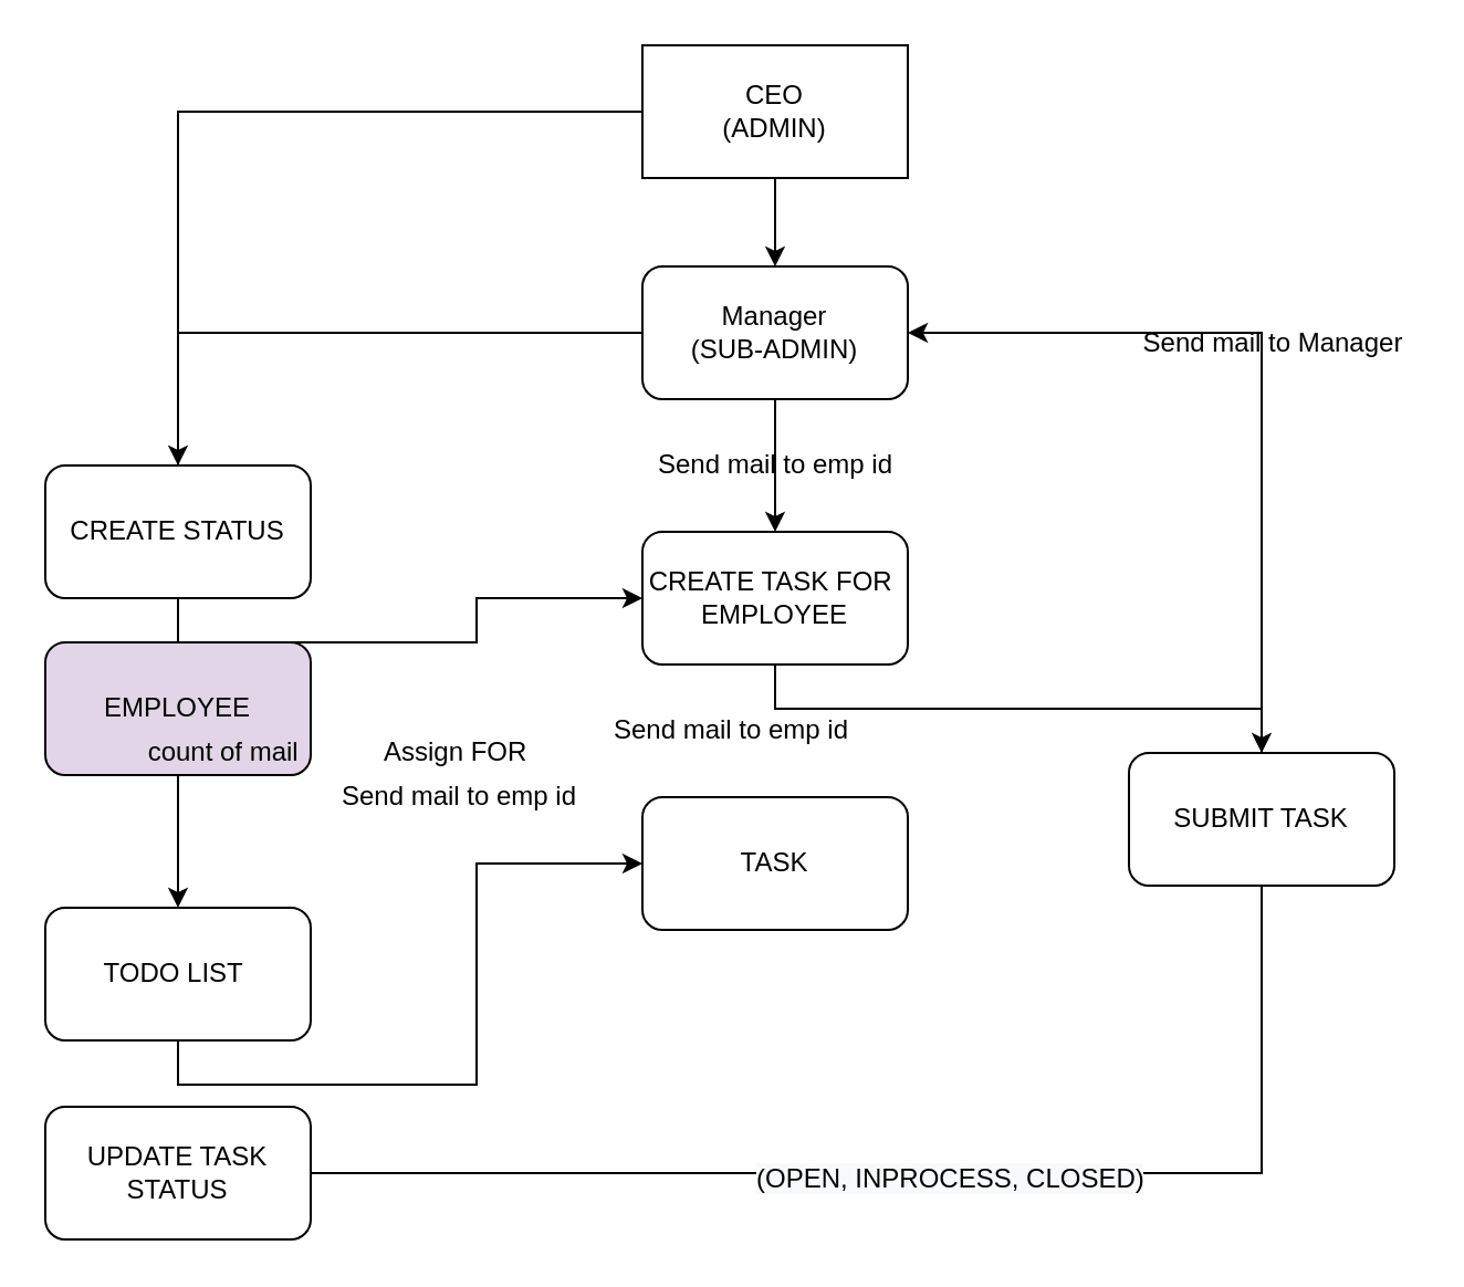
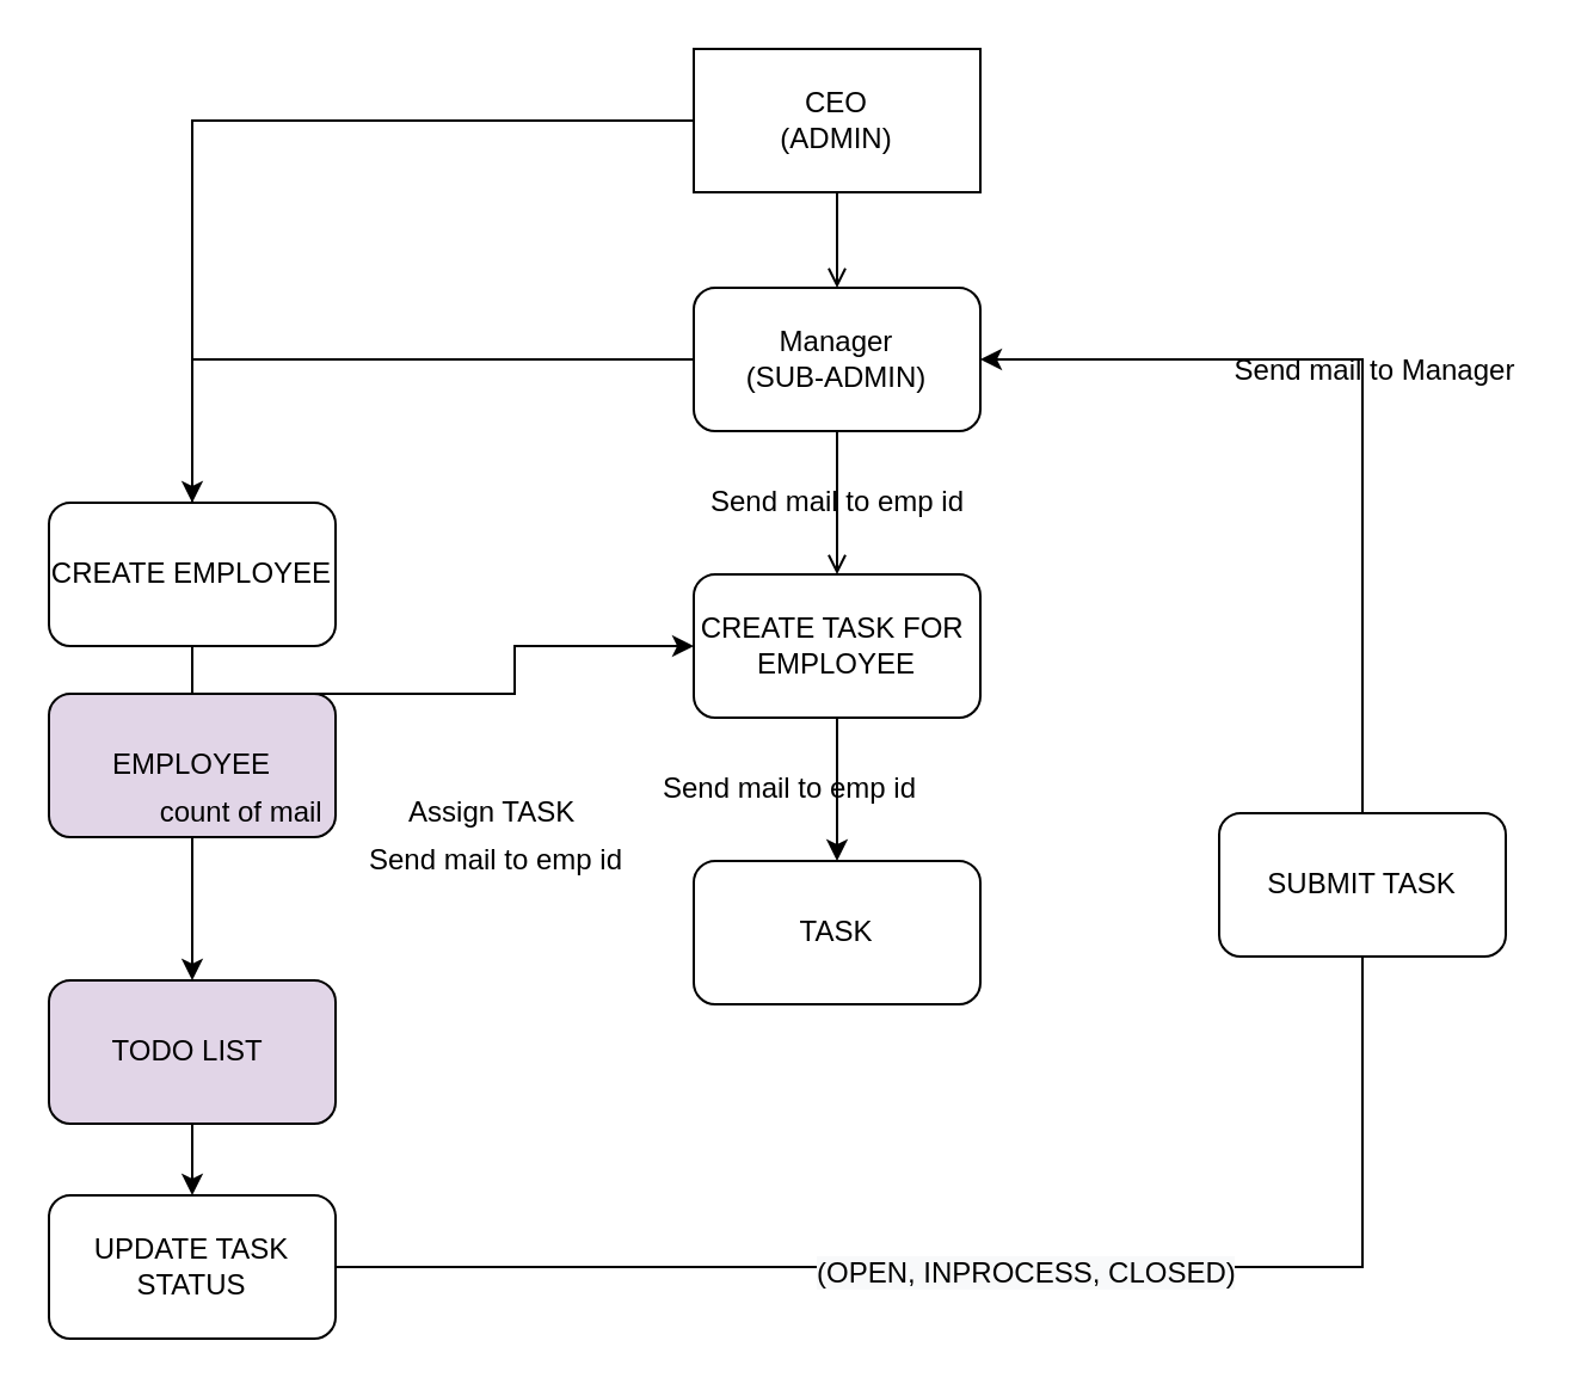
- <mxCell id="2" style="edgeStyle=orthogonalEdgeStyle;rounded=0;orthogonalLoop=1;jettySize=auto;html=1;exitX=0.5;exitY=1;exitDx=0;exitDy=0;" edge="1" parent="1" source="4" target="7"><mxGeometry relative="1" as="geometry" /></mxCell>
+ <mxCell id="2" style="edgeStyle=orthogonalEdgeStyle;rounded=0;orthogonalLoop=1;jettySize=auto;html=1;exitX=0.5;exitY=1;exitDx=0;exitDy=0;endArrow=open;" edge="1" parent="1" source="4" target="7"><mxGeometry relative="1" as="geometry" /></mxCell>
- <mxCell id="6" style="edgeStyle=orthogonalEdgeStyle;rounded=0;orthogonalLoop=1;jettySize=auto;html=1;exitX=0.5;exitY=1;exitDx=0;exitDy=0;entryX=0.5;entryY=0;entryDx=0;entryDy=0;" edge="1" parent="1" source="7" target="13"><mxGeometry relative="1" as="geometry"><mxPoint x="530" y="150" as="targetPoint" /></mxGeometry></mxCell>
+ <mxCell id="6" style="edgeStyle=orthogonalEdgeStyle;rounded=0;orthogonalLoop=1;jettySize=auto;html=1;exitX=0.5;exitY=1;exitDx=0;exitDy=0;entryX=0.5;entryY=0;entryDx=0;entryDy=0;endArrow=open;" edge="1" parent="1" source="7" target="13"><mxGeometry relative="1" as="geometry"><mxPoint x="530" y="150" as="targetPoint" /></mxGeometry></mxCell>
- <mxCell id="10" value="CREATE STATUS" style="rounded=1;whiteSpace=wrap;html=1;" vertex="1" parent="1"><mxGeometry x="20" y="210" width="120" height="60" as="geometry" /></mxCell>
+ <mxCell id="10" value="CREATE EMPLOYEE" style="rounded=1;whiteSpace=wrap;html=1;" vertex="1" parent="1"><mxGeometry x="20" y="210" width="120" height="60" as="geometry" /></mxCell>
- <mxCell id="12" style="edgeStyle=orthogonalEdgeStyle;rounded=0;orthogonalLoop=1;jettySize=auto;html=1;exitX=0.5;exitY=1;exitDx=0;exitDy=0;" edge="1" parent="1" source="13" target="23"><mxGeometry relative="1" as="geometry" /></mxCell>
+ <mxCell id="12" style="edgeStyle=orthogonalEdgeStyle;rounded=0;orthogonalLoop=1;jettySize=auto;html=1;exitX=0.5;exitY=1;exitDx=0;exitDy=0;entryX=0.5;entryY=0;entryDx=0;entryDy=0;" edge="1" parent="1" source="13" target="14"><mxGeometry relative="1" as="geometry" /></mxCell>
- <mxCell id="15" value="Assign FOR&amp;nbsp;" style="text;html=1;align=center;verticalAlign=middle;resizable=0;points=[];autosize=1;strokeColor=none;fillColor=none;" vertex="1" parent="1"><mxGeometry x="162" y="330" width="90" height="20" as="geometry" /></mxCell>
+ <mxCell id="15" value="Assign TASK&amp;nbsp;" style="text;html=1;align=center;verticalAlign=middle;resizable=0;points=[];autosize=1;strokeColor=none;fillColor=none;" vertex="1" parent="1"><mxGeometry x="162" y="330" width="90" height="20" as="geometry" /></mxCell>
- <mxCell id="17" value="TODO LIST&amp;nbsp;" style="rounded=1;whiteSpace=wrap;html=1;" vertex="1" parent="1"><mxGeometry x="20" y="410" width="120" height="60" as="geometry" /></mxCell>
+ <mxCell id="17" value="TODO LIST&amp;nbsp;" style="rounded=1;whiteSpace=wrap;html=1;fillColor=#e1d5e7;" vertex="1" parent="1"><mxGeometry x="20" y="410" width="120" height="60" as="geometry" /></mxCell>
- <mxCell id="16" style="edgeStyle=orthogonalEdgeStyle;rounded=0;orthogonalLoop=1;jettySize=auto;html=1;exitX=0.5;exitY=1;exitDx=0;exitDy=0;" edge="1" parent="1" source="17" target="14"><mxGeometry relative="1" as="geometry" /></mxCell>
+ <mxCell id="16" style="edgeStyle=orthogonalEdgeStyle;rounded=0;orthogonalLoop=1;jettySize=auto;html=1;exitX=0.5;exitY=1;exitDx=0;exitDy=0;entryX=0.5;entryY=0;entryDx=0;entryDy=0;" edge="1" parent="1" source="17" target="19"><mxGeometry relative="1" as="geometry" /></mxCell>
